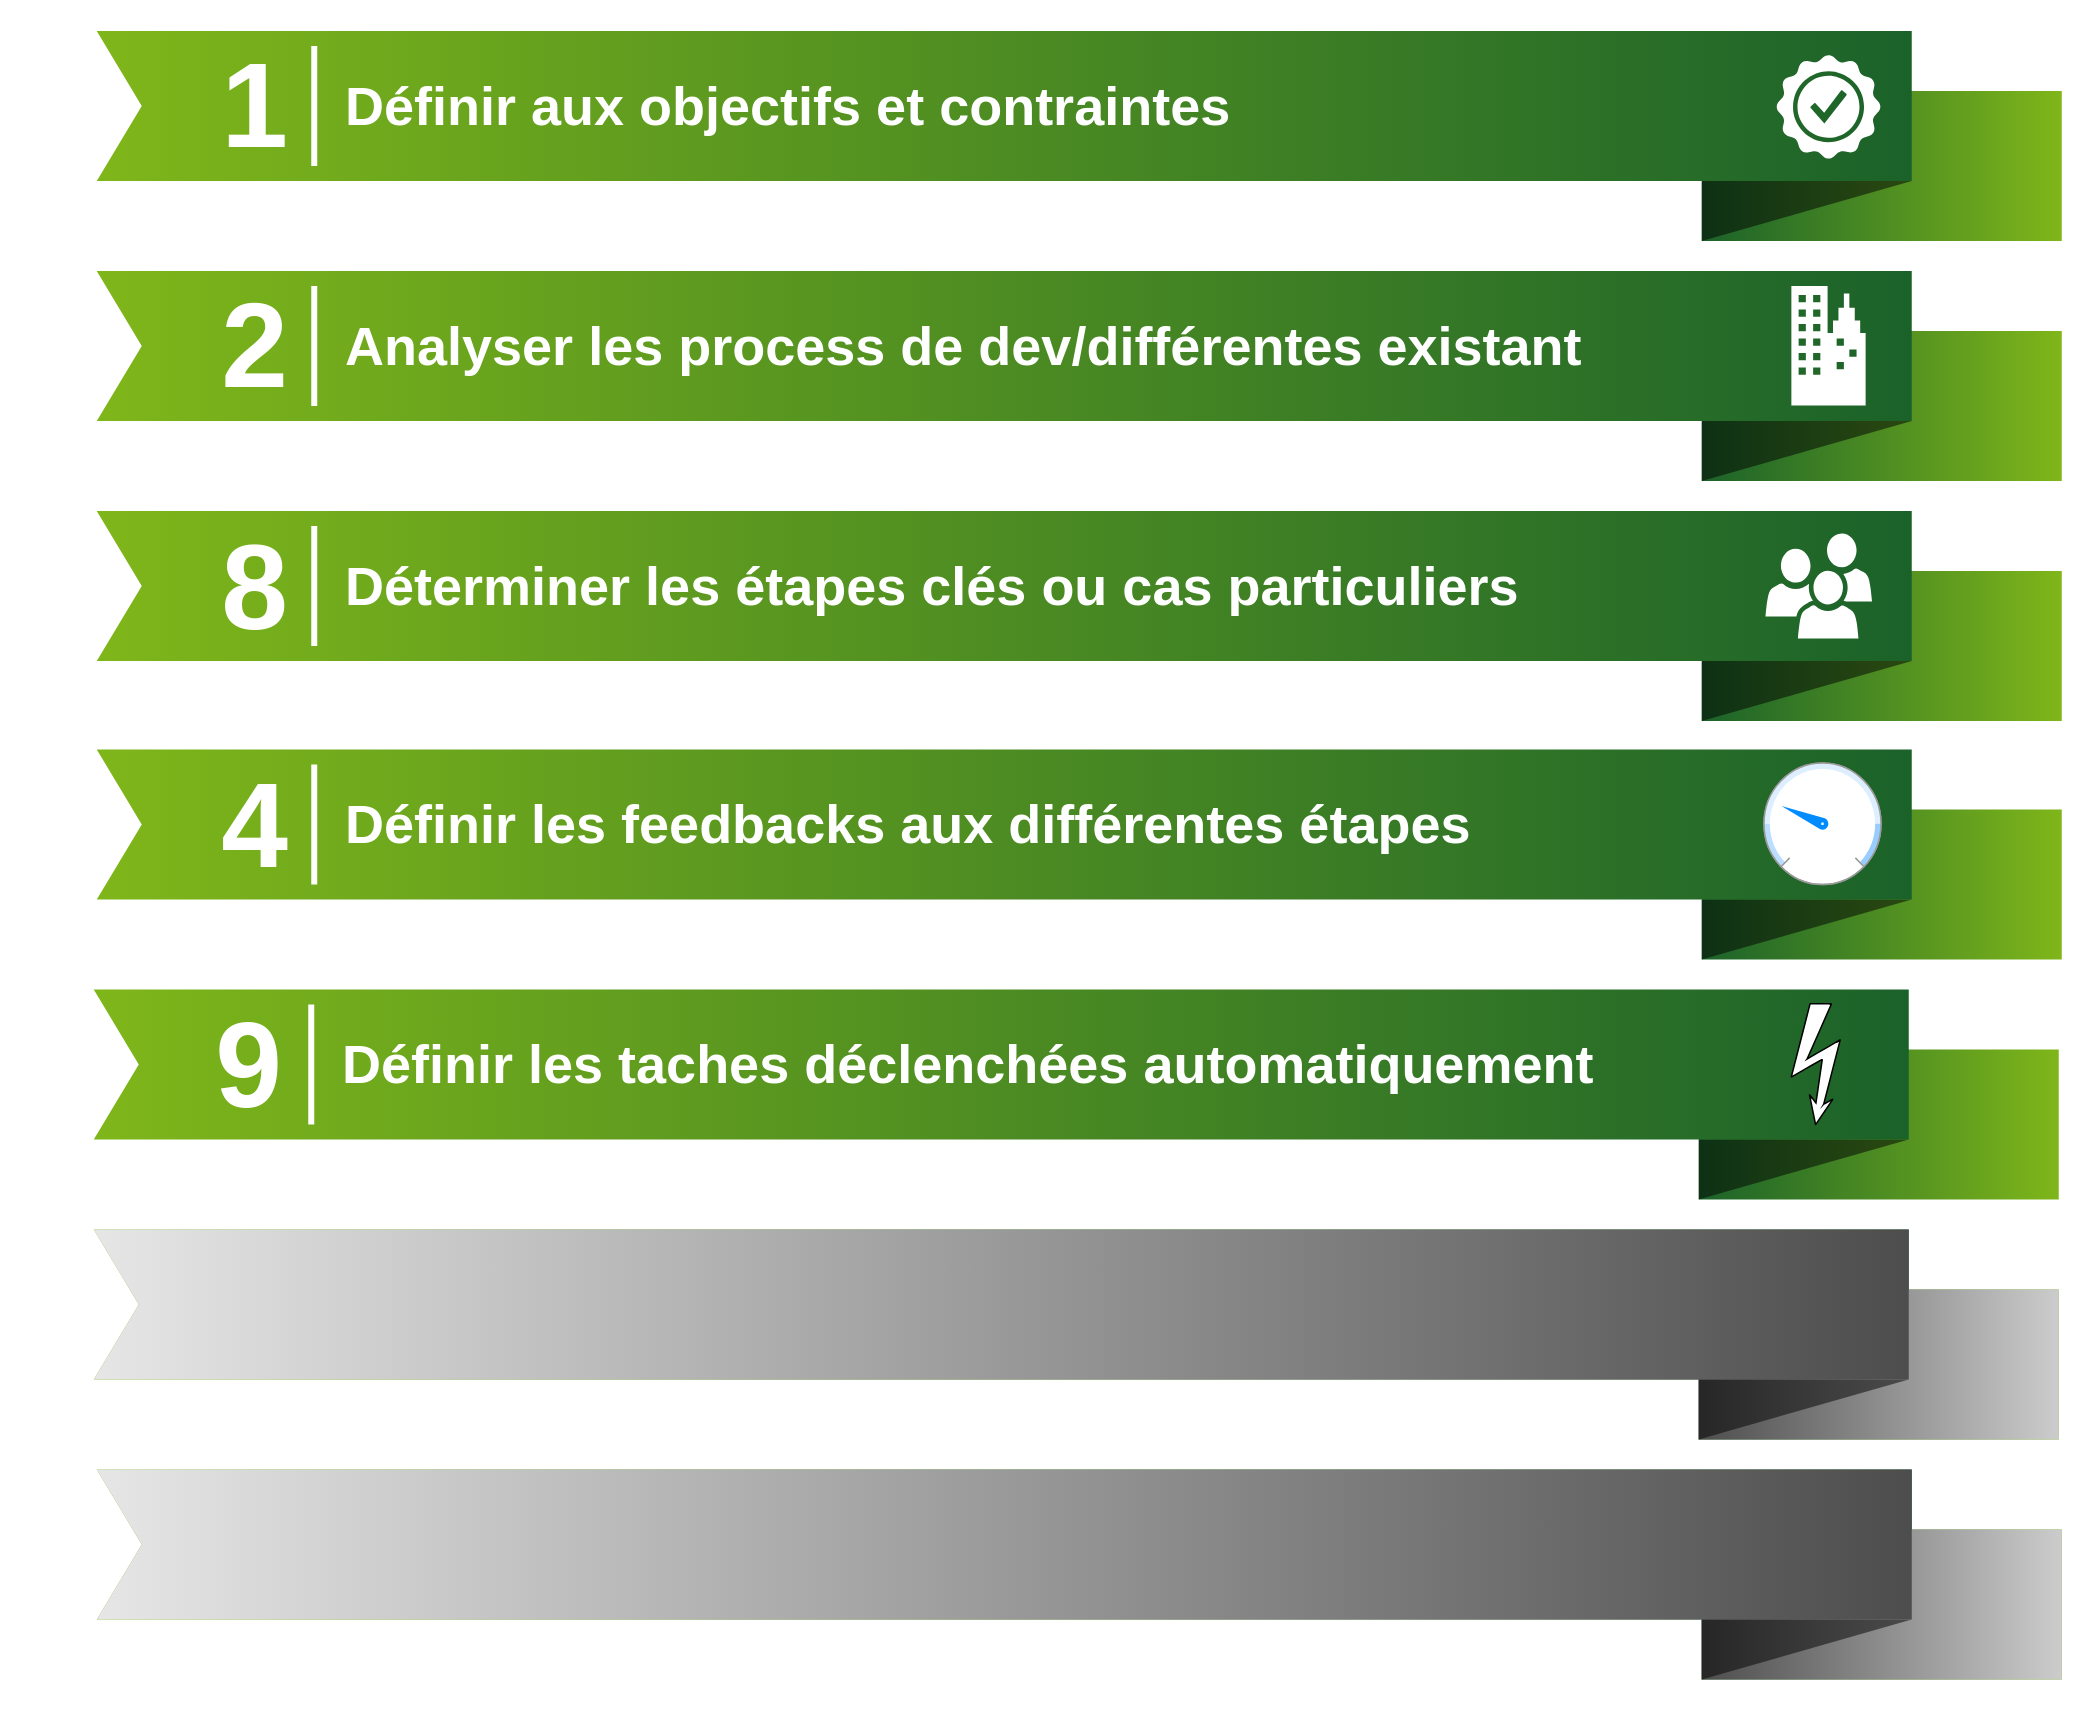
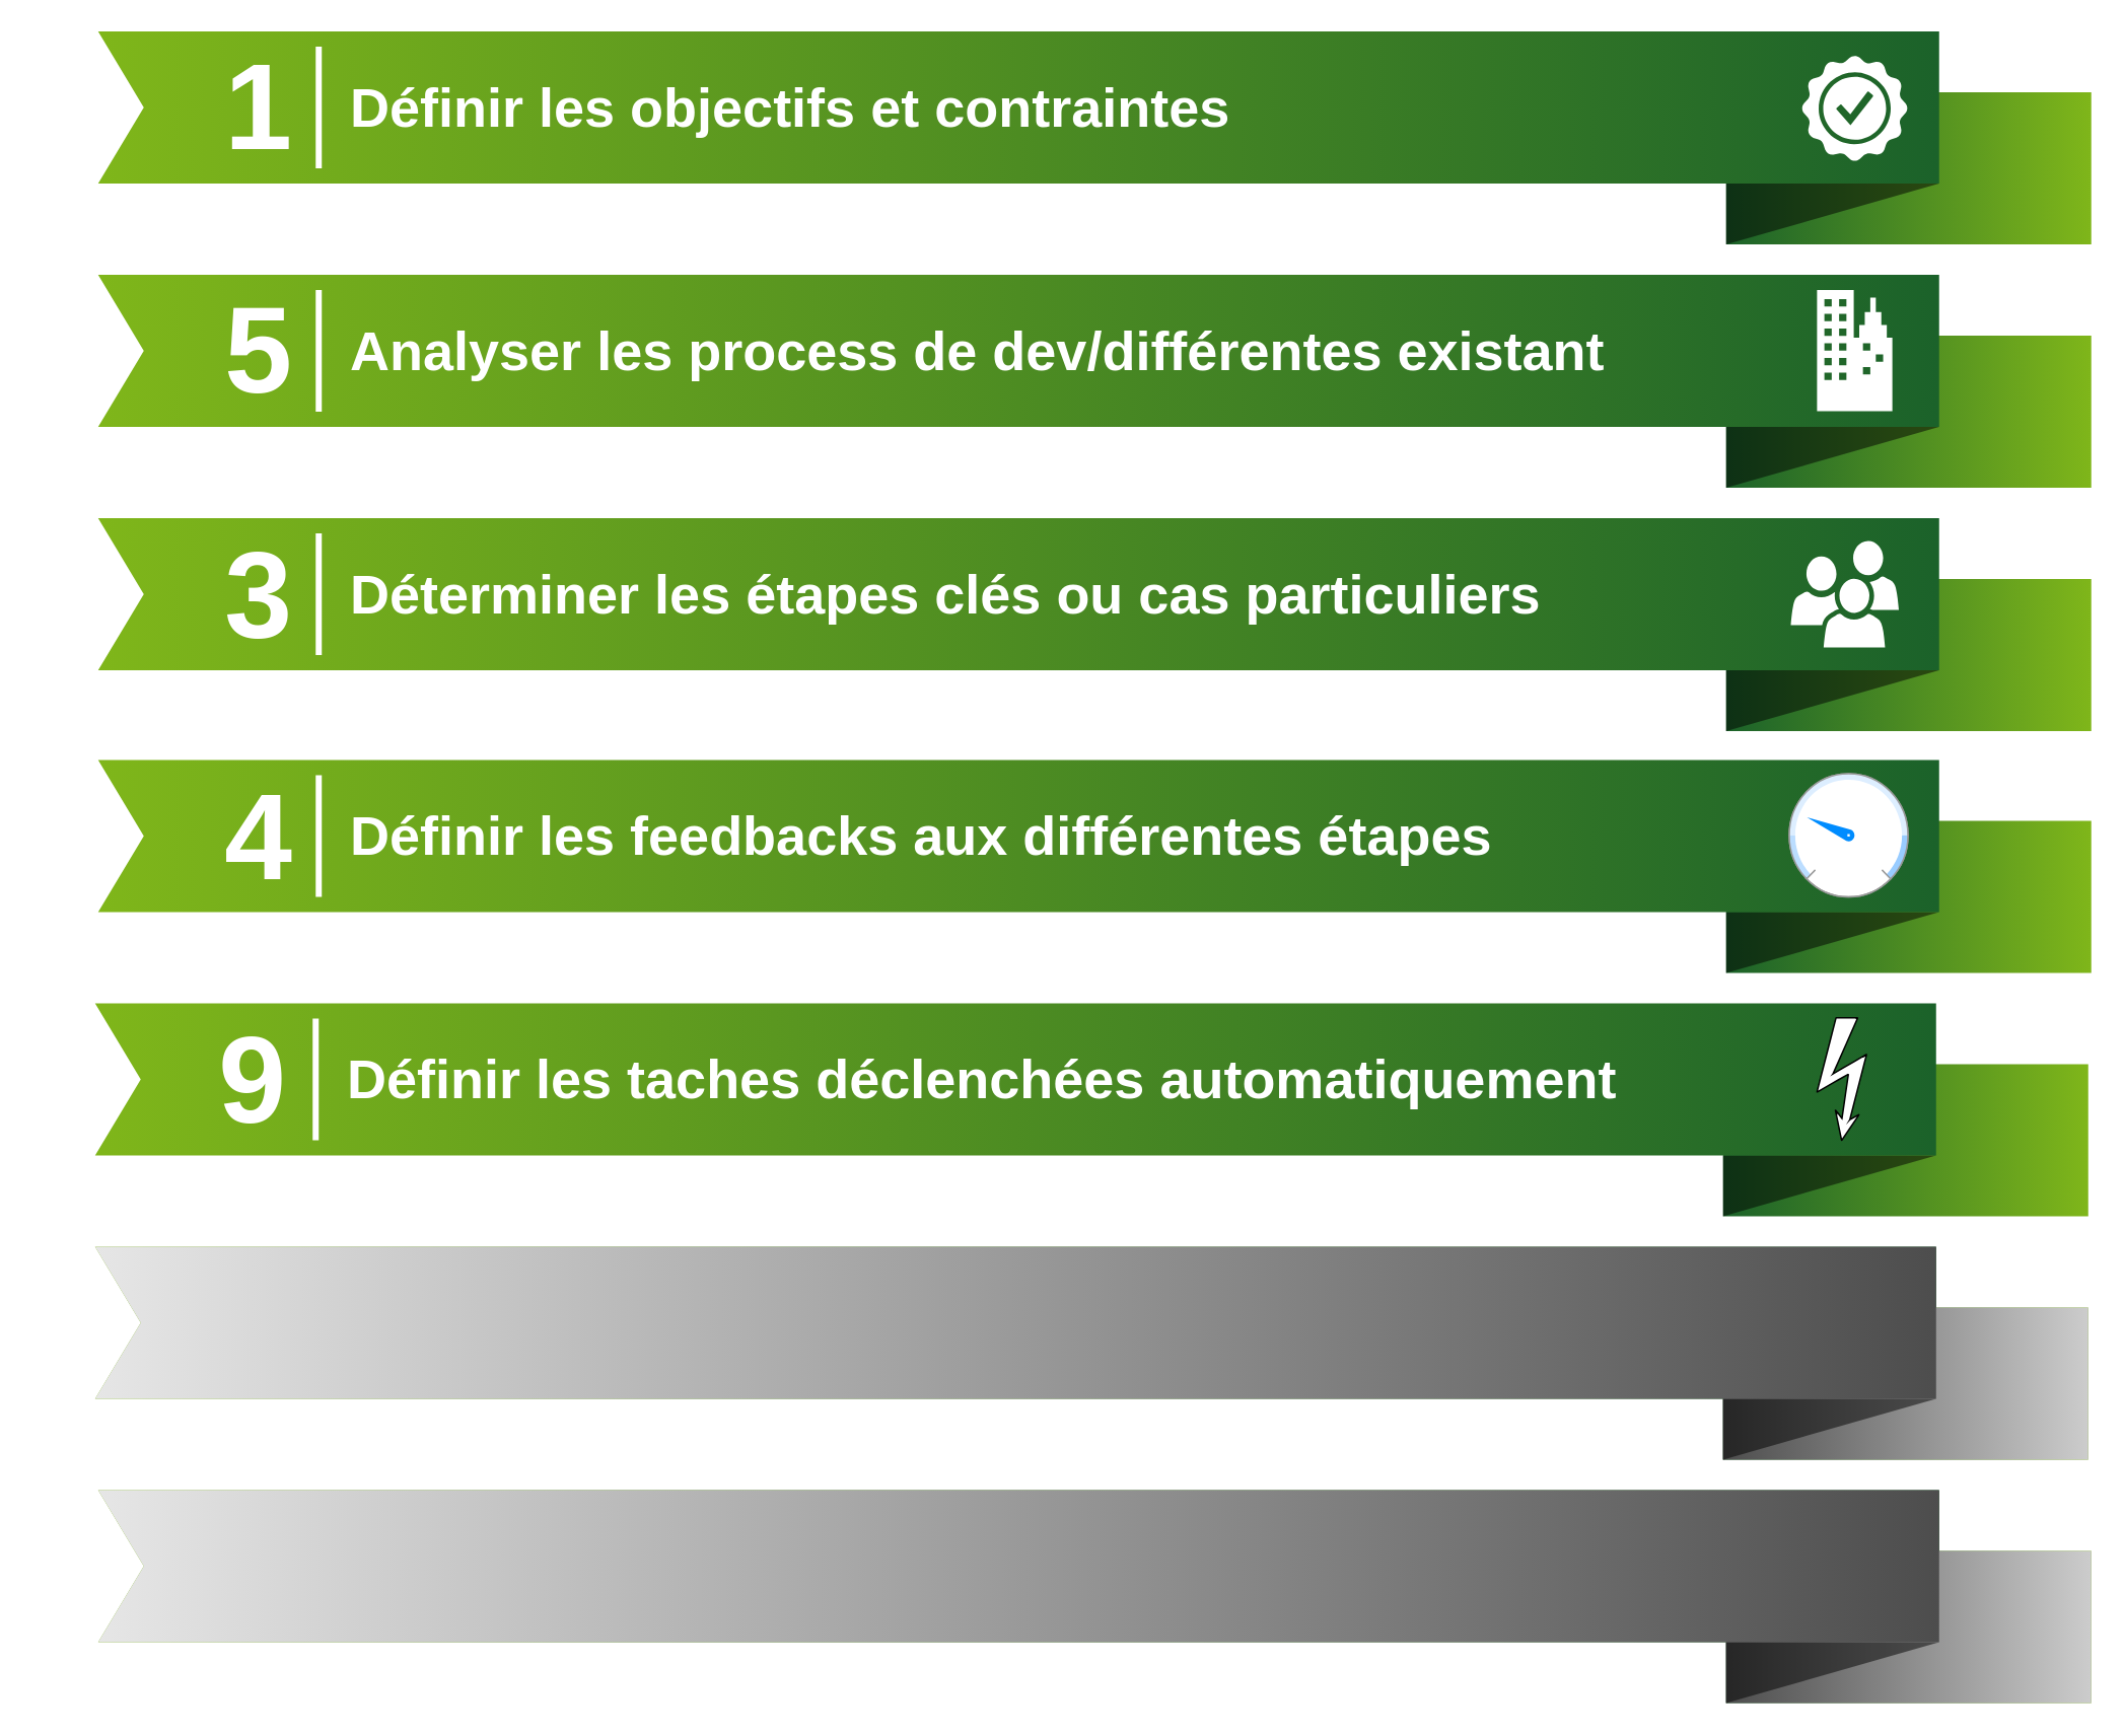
- <mxCell id="7" value="&lt;h1 style=&quot;font-size: 36px;&quot;&gt;&lt;span style=&quot;font-size: 36px;&quot;&gt;&lt;font style=&quot;font-size: 36px;&quot;&gt;Définir aux objectifs et contraintes&lt;/font&gt;&lt;/span&gt;&lt;br style=&quot;font-size: 36px;&quot;&gt;&lt;/h1&gt;" style="text;html=1;strokeColor=none;fillColor=none;spacing=0;spacingTop=0;whiteSpace=wrap;overflow=hidden;rounded=0;shadow=0;dashed=0;fontFamily=Helvetica;fontSize=36;fontColor=#FFFFFF;align=left;verticalAlign=middle;horizontal=1;" parent="1" vertex="1"><mxGeometry x="230" y="20" width="930" height="100" as="geometry" /></mxCell>
+ <mxCell id="7" value="&lt;h1 style=&quot;font-size: 36px;&quot;&gt;&lt;span style=&quot;font-size: 36px;&quot;&gt;&lt;font style=&quot;font-size: 36px;&quot;&gt;Définir les objectifs et contraintes&lt;/font&gt;&lt;/span&gt;&lt;br style=&quot;font-size: 36px;&quot;&gt;&lt;/h1&gt;" style="text;html=1;strokeColor=none;fillColor=none;spacing=0;spacingTop=0;whiteSpace=wrap;overflow=hidden;rounded=0;shadow=0;dashed=0;fontFamily=Helvetica;fontSize=36;fontColor=#FFFFFF;align=left;verticalAlign=middle;horizontal=1;" parent="1" vertex="1"><mxGeometry x="230" y="20" width="930" height="100" as="geometry" /></mxCell>
- <mxCell id="11" value="&lt;font style=&quot;font-size: 80px&quot;&gt;2&lt;/font&gt;" style="text;html=1;strokeColor=none;fillColor=none;align=right;verticalAlign=middle;whiteSpace=wrap;rounded=0;shadow=0;dashed=0;fontFamily=Helvetica;fontSize=80;fontColor=#FFFFFF;fontStyle=1" parent="1" vertex="1"><mxGeometry x="24" y="190" width="170" height="80" as="geometry" /></mxCell>
+ <mxCell id="11" value="&lt;font style=&quot;font-size: 80px&quot;&gt;5&lt;/font&gt;" style="text;html=1;strokeColor=none;fillColor=none;align=right;verticalAlign=middle;whiteSpace=wrap;rounded=0;shadow=0;dashed=0;fontFamily=Helvetica;fontSize=80;fontColor=#FFFFFF;fontStyle=1" parent="1" vertex="1"><mxGeometry x="24" y="190" width="170" height="80" as="geometry" /></mxCell>
- <mxCell id="20" value="&lt;font style=&quot;font-size: 80px&quot;&gt;8&lt;/font&gt;" style="text;html=1;strokeColor=none;fillColor=none;align=right;verticalAlign=middle;whiteSpace=wrap;rounded=0;shadow=0;dashed=0;fontFamily=Helvetica;fontSize=80;fontColor=#FFFFFF;fontStyle=1" parent="1" vertex="1"><mxGeometry x="24" y="351" width="170" height="80" as="geometry" /></mxCell>
+ <mxCell id="20" value="&lt;font style=&quot;font-size: 80px&quot;&gt;3&lt;/font&gt;" style="text;html=1;strokeColor=none;fillColor=none;align=right;verticalAlign=middle;whiteSpace=wrap;rounded=0;shadow=0;dashed=0;fontFamily=Helvetica;fontSize=80;fontColor=#FFFFFF;fontStyle=1" parent="1" vertex="1"><mxGeometry x="24" y="351" width="170" height="80" as="geometry" /></mxCell>
